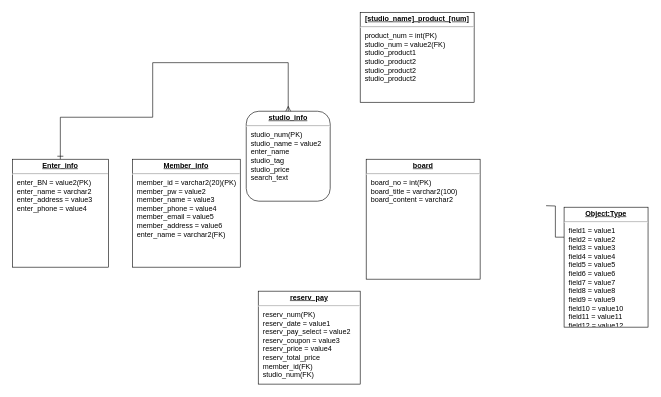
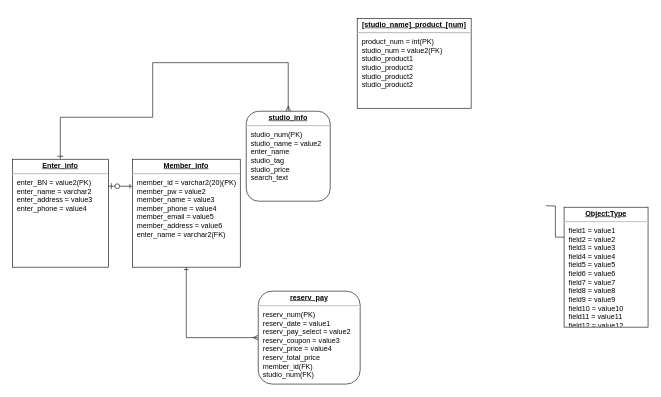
- <mxCell id="11" value="&lt;p style=&quot;margin: 0px ; margin-top: 4px ; text-align: center ; text-decoration: underline&quot;&gt;&lt;b&gt;[studio_name]_product_[num]&lt;/b&gt;&lt;/p&gt;&lt;hr&gt;&lt;p style=&quot;margin: 0px ; margin-left: 8px&quot;&gt;product_num = int(PK)&lt;/p&gt;&lt;p style=&quot;margin: 0px ; margin-left: 8px&quot;&gt;studio_num = value2(FK)&lt;br&gt;&lt;/p&gt;&lt;p style=&quot;margin: 0px ; margin-left: 8px&quot;&gt;studio_product1&lt;/p&gt;&lt;p style=&quot;margin: 0px ; margin-left: 8px&quot;&gt;studio_product2&lt;br&gt;&lt;/p&gt;&lt;p style=&quot;margin: 0px ; margin-left: 8px&quot;&gt;studio_product2&lt;br&gt;&lt;/p&gt;&lt;p style=&quot;margin: 0px ; margin-left: 8px&quot;&gt;studio_product2&lt;br&gt;&lt;/p&gt;" style="verticalAlign=top;align=left;overflow=fill;fontSize=12;fontFamily=Helvetica;html=1;rounded=0;shadow=0;comic=0;labelBackgroundColor=none;strokeWidth=1" vertex="1" parent="1"><mxGeometry x="600" y="20" width="190" height="150" as="geometry" /></mxCell>
+ <mxCell id="11" value="&lt;p style=&quot;margin: 0px ; margin-top: 4px ; text-align: center ; text-decoration: underline&quot;&gt;&lt;b&gt;[studio_name]_product_[num]&lt;/b&gt;&lt;/p&gt;&lt;hr&gt;&lt;p style=&quot;margin: 0px ; margin-left: 8px&quot;&gt;product_num = int(PK)&lt;/p&gt;&lt;p style=&quot;margin: 0px ; margin-left: 8px&quot;&gt;studio_num = value2(FK)&lt;br&gt;&lt;/p&gt;&lt;p style=&quot;margin: 0px ; margin-left: 8px&quot;&gt;studio_product1&lt;/p&gt;&lt;p style=&quot;margin: 0px ; margin-left: 8px&quot;&gt;studio_product2&lt;br&gt;&lt;/p&gt;&lt;p style=&quot;margin: 0px ; margin-left: 8px&quot;&gt;studio_product2&lt;br&gt;&lt;/p&gt;&lt;p style=&quot;margin: 0px ; margin-left: 8px&quot;&gt;studio_product2&lt;br&gt;&lt;/p&gt;" style="verticalAlign=top;align=left;overflow=fill;fontSize=12;fontFamily=Helvetica;html=1;rounded=0;shadow=0;comic=0;labelBackgroundColor=none;strokeWidth=1" vertex="1" parent="1"><mxGeometry x="595" y="30" width="190" height="150" as="geometry" /></mxCell>
+ <mxCell id="3" style="edgeStyle=orthogonalEdgeStyle;rounded=0;html=1;exitX=0;exitY=0.25;entryX=1;entryY=0.25;labelBackgroundColor=none;endArrow=ERzeroToOne;endFill=1;endSize=8;fontFamily=Verdana;fontSize=12;align=left;startArrow=ERone;startFill=0;" parent="1" source="4" target="2" edge="1"><mxGeometry relative="1" as="geometry" /></mxCell>
- <mxCell id="8" value="&lt;p style=&quot;margin: 0px ; margin-top: 4px ; text-align: center ; text-decoration: underline&quot;&gt;&lt;b&gt;board&lt;/b&gt;&lt;/p&gt;&lt;hr&gt;&lt;p style=&quot;margin: 0px ; margin-left: 8px&quot;&gt;board_no = int(PK)&lt;br&gt;&lt;/p&gt;&lt;p style=&quot;margin: 0px ; margin-left: 8px&quot;&gt;board_title = varchar2(100)&lt;br&gt;board_content = varchar2&lt;br&gt;&lt;/p&gt;" style="verticalAlign=top;align=left;overflow=fill;fontSize=12;fontFamily=Helvetica;html=1;rounded=0;shadow=0;comic=0;labelBackgroundColor=none;strokeWidth=1" parent="1" vertex="1"><mxGeometry x="610" y="265" width="190" height="200" as="geometry" /></mxCell>
+ <mxCell id="6" style="edgeStyle=orthogonalEdgeStyle;rounded=0;orthogonalLoop=1;jettySize=auto;html=1;entryX=0.5;entryY=1;entryDx=0;entryDy=0;endArrow=ERone;endFill=0;startArrow=ERmany;startFill=0;" edge="1" parent="1" source="7" target="4"><mxGeometry relative="1" as="geometry" /></mxCell>
- <mxCell id="7" value="&lt;p style=&quot;margin: 0px ; margin-top: 4px ; text-align: center ; text-decoration: underline&quot;&gt;&lt;b&gt;reserv_pay&lt;/b&gt;&lt;/p&gt;&lt;hr&gt;&lt;p style=&quot;margin: 0px ; margin-left: 8px&quot;&gt;reserv_num(PK)&lt;/p&gt;&lt;p style=&quot;margin: 0px ; margin-left: 8px&quot;&gt;reserv_date = value1&lt;br&gt;reserv_pay_select = value2&lt;br&gt;reserv_coupon = value3&lt;/p&gt;&lt;p style=&quot;margin: 0px ; margin-left: 8px&quot;&gt;reserv_price = value4&lt;/p&gt;&lt;p style=&quot;margin: 0px ; margin-left: 8px&quot;&gt;reserv_total_price&lt;/p&gt;&lt;p style=&quot;margin: 0px ; margin-left: 8px&quot;&gt;member_id(FK)&lt;/p&gt;&lt;p style=&quot;margin: 0px ; margin-left: 8px&quot;&gt;studio_num(FK)&lt;/p&gt;" style="verticalAlign=top;align=left;overflow=fill;fontSize=12;fontFamily=Helvetica;html=1;rounded=0;shadow=0;comic=0;labelBackgroundColor=none;strokeWidth=1" parent="1" vertex="1"><mxGeometry x="430" y="485" width="170" height="155" as="geometry" /></mxCell>
+ <mxCell id="7" value="&lt;p style=&quot;margin: 0px ; margin-top: 4px ; text-align: center ; text-decoration: underline&quot;&gt;&lt;b&gt;reserv_pay&lt;/b&gt;&lt;/p&gt;&lt;hr&gt;&lt;p style=&quot;margin: 0px ; margin-left: 8px&quot;&gt;reserv_num(PK)&lt;/p&gt;&lt;p style=&quot;margin: 0px ; margin-left: 8px&quot;&gt;reserv_date = value1&lt;br&gt;reserv_pay_select = value2&lt;br&gt;reserv_coupon = value3&lt;/p&gt;&lt;p style=&quot;margin: 0px ; margin-left: 8px&quot;&gt;reserv_price = value4&lt;/p&gt;&lt;p style=&quot;margin: 0px ; margin-left: 8px&quot;&gt;reserv_total_price&lt;/p&gt;&lt;p style=&quot;margin: 0px ; margin-left: 8px&quot;&gt;member_id(FK)&lt;/p&gt;&lt;p style=&quot;margin: 0px ; margin-left: 8px&quot;&gt;studio_num(FK)&lt;/p&gt;" style="verticalAlign=top;align=left;overflow=fill;fontSize=12;fontFamily=Helvetica;html=1;shadow=0;comic=0;labelBackgroundColor=none;strokeWidth=1;rounded=1;" parent="1" vertex="1"><mxGeometry x="430" y="485" width="170" height="155" as="geometry" /></mxCell>
